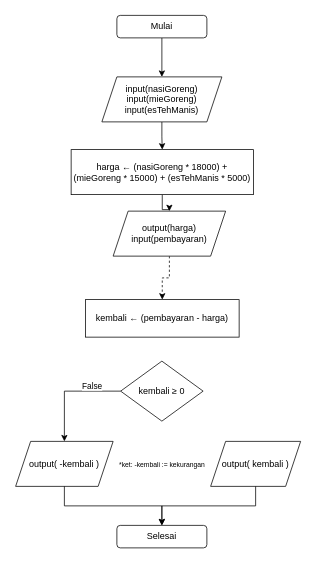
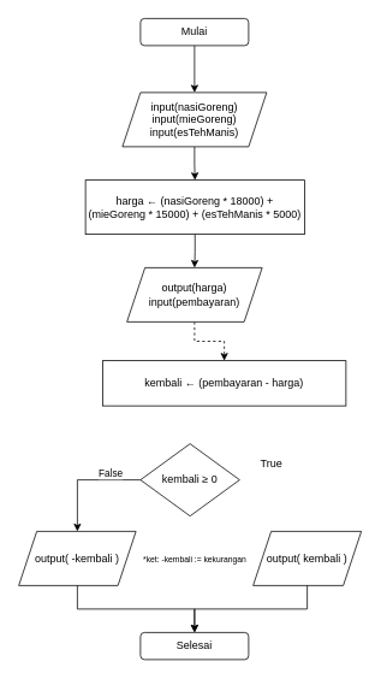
- <mxCell id="9" value="output(harga)&lt;div&gt;input(pembayaran)&lt;/div&gt;" style="shape=parallelogram;perimeter=parallelogramPerimeter;whiteSpace=wrap;html=1;fixedSize=1;" parent="1" vertex="1"><mxGeometry x="150" y="281" width="150" height="60" as="geometry" /></mxCell>
+ <mxCell id="9" value="output(harga)&lt;div&gt;input(pembayaran)&lt;/div&gt;" style="shape=parallelogram;perimeter=parallelogramPerimeter;whiteSpace=wrap;html=1;fixedSize=1;" parent="1" vertex="1"><mxGeometry x="140" y="296" width="150" height="60" as="geometry" /></mxCell>
- <mxCell id="10" value="kembali ← (pembayaran - harga)" style="rounded=0;whiteSpace=wrap;html=1;" parent="1" vertex="1"><mxGeometry x="113" y="399" width="205" height="50" as="geometry" /></mxCell>
+ <mxCell id="10" value="kembali ← (pembayaran - harga)" style="rounded=0;whiteSpace=wrap;html=1;" parent="1" vertex="1"><mxGeometry x="113" y="399" width="270" height="50" as="geometry" /></mxCell>
+ <mxCell id="21" value="True" style="text;html=1;align=center;verticalAlign=middle;resizable=0;points=[];autosize=1;strokeColor=none;fillColor=none;" parent="1" vertex="1"><mxGeometry x="275" y="498" width="50" height="30" as="geometry" /></mxCell>
- <mxCell id="13" value="kembali&amp;nbsp;≥ 0" style="rhombus;whiteSpace=wrap;html=1;" parent="1" vertex="1"><mxGeometry x="160" y="481" width="110" height="80" as="geometry" /></mxCell>
+ <mxCell id="13" value="kembali&amp;nbsp;≥ 0" style="rhombus;whiteSpace=wrap;html=1;" parent="1" vertex="1"><mxGeometry x="155" y="491" width="110" height="80" as="geometry" /></mxCell>
